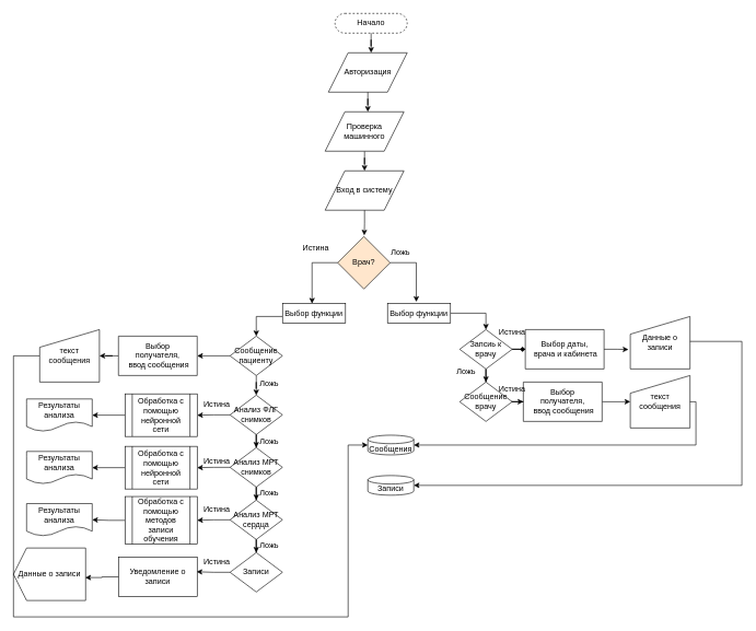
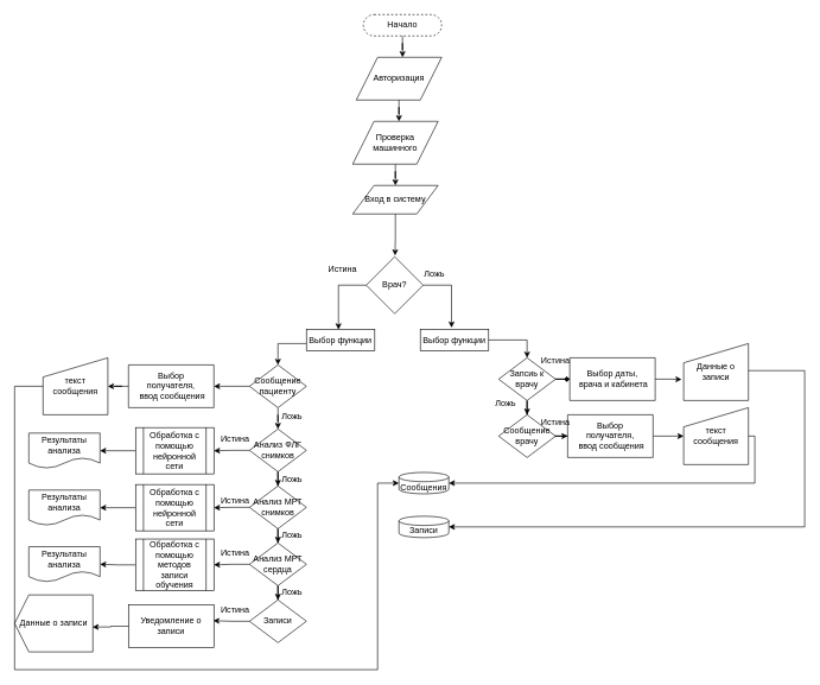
- <mxCell id="3" value="Вход в систему" style="shape=parallelogram;perimeter=parallelogramPerimeter;whiteSpace=wrap;html=1;fixedSize=1;size=30;" vertex="1" parent="1"><mxGeometry x="495" y="260" width="120" height="60" as="geometry" /></mxCell>
+ <mxCell id="3" value="Вход в систему" style="shape=parallelogram;perimeter=parallelogramPerimeter;whiteSpace=wrap;html=1;fixedSize=1;size=30;" vertex="1" parent="1"><mxGeometry x="495" y="260" width="120" height="40" as="geometry" /></mxCell>
- <mxCell id="4" value="Врач?" style="rhombus;whiteSpace=wrap;html=1;fillColor=#ffe6cc;" vertex="1" parent="1"><mxGeometry x="514" y="360" width="80" height="80" as="geometry" /></mxCell>
+ <mxCell id="4" value="Врач?" style="rhombus;whiteSpace=wrap;html=1;" vertex="1" parent="1"><mxGeometry x="514" y="360" width="80" height="80" as="geometry" /></mxCell>
